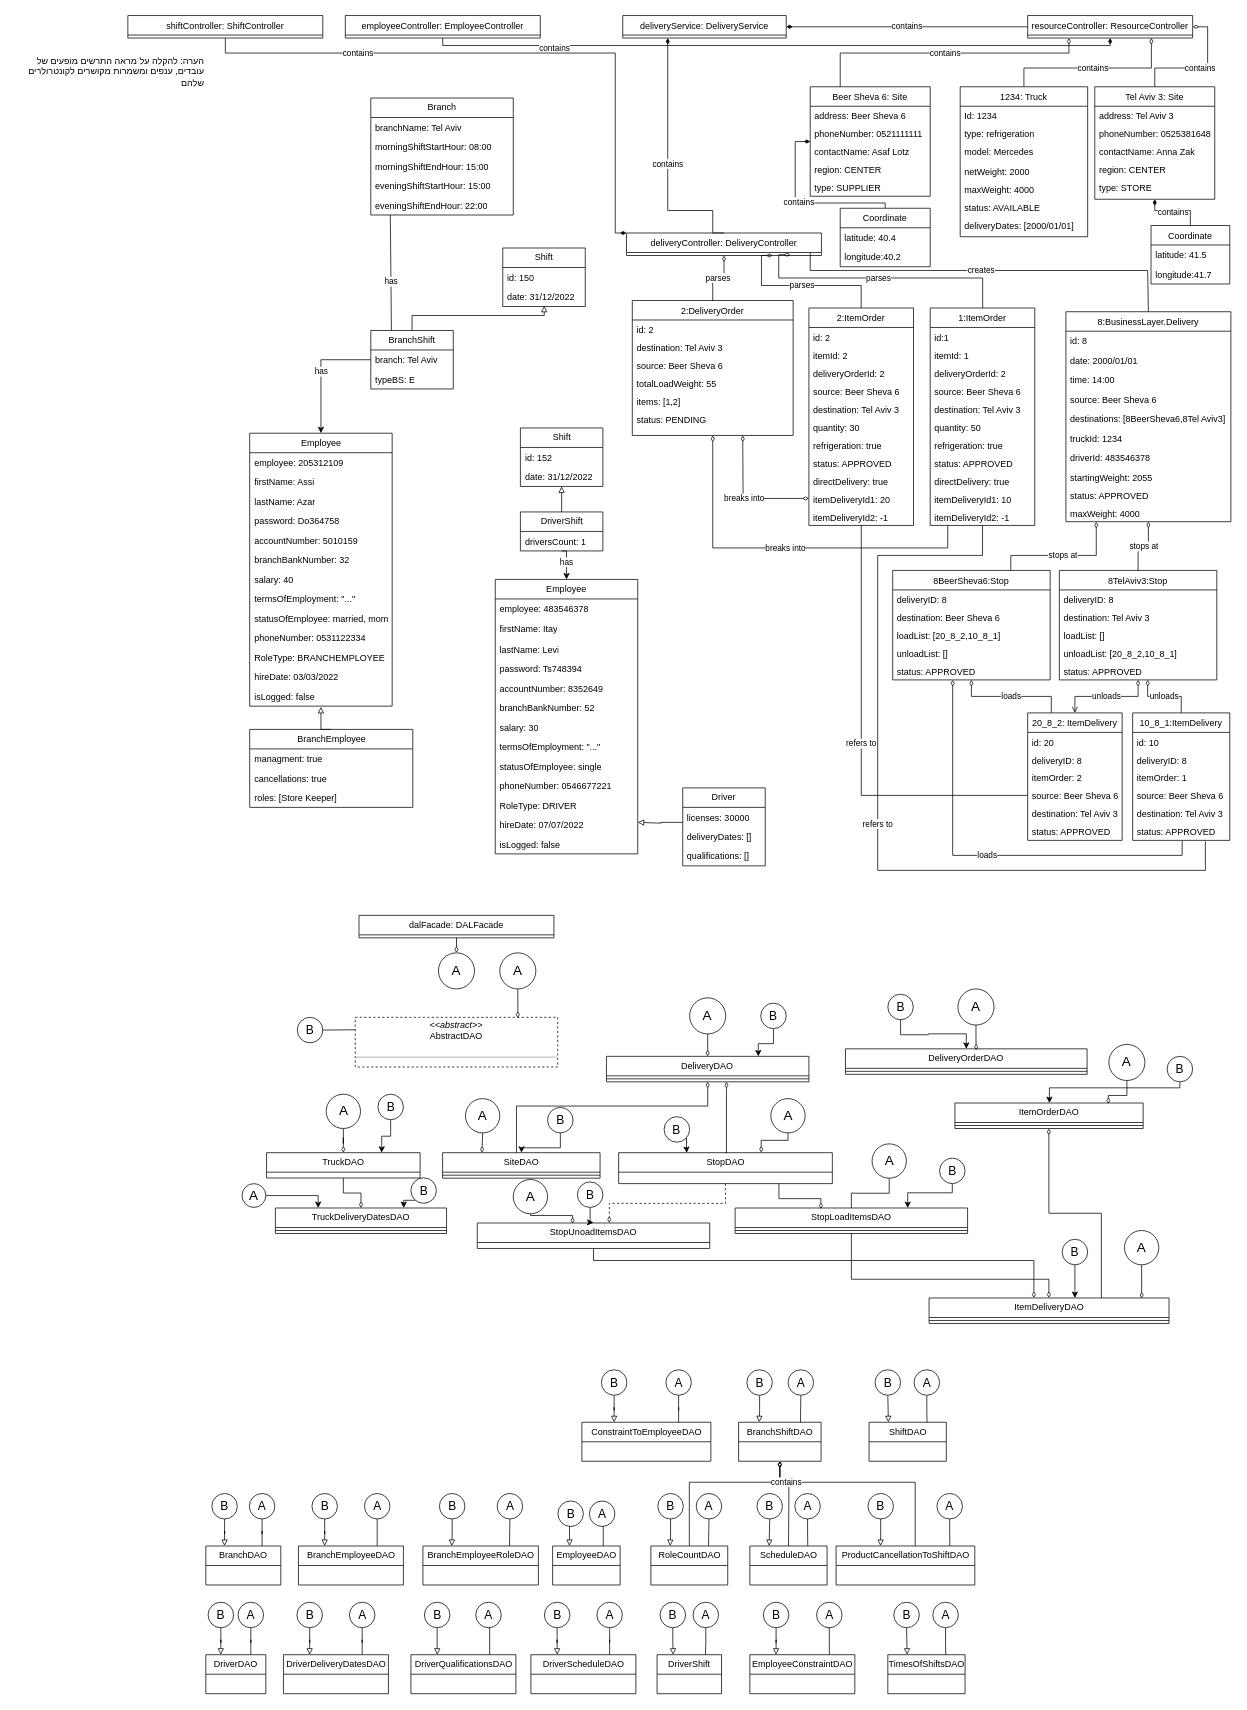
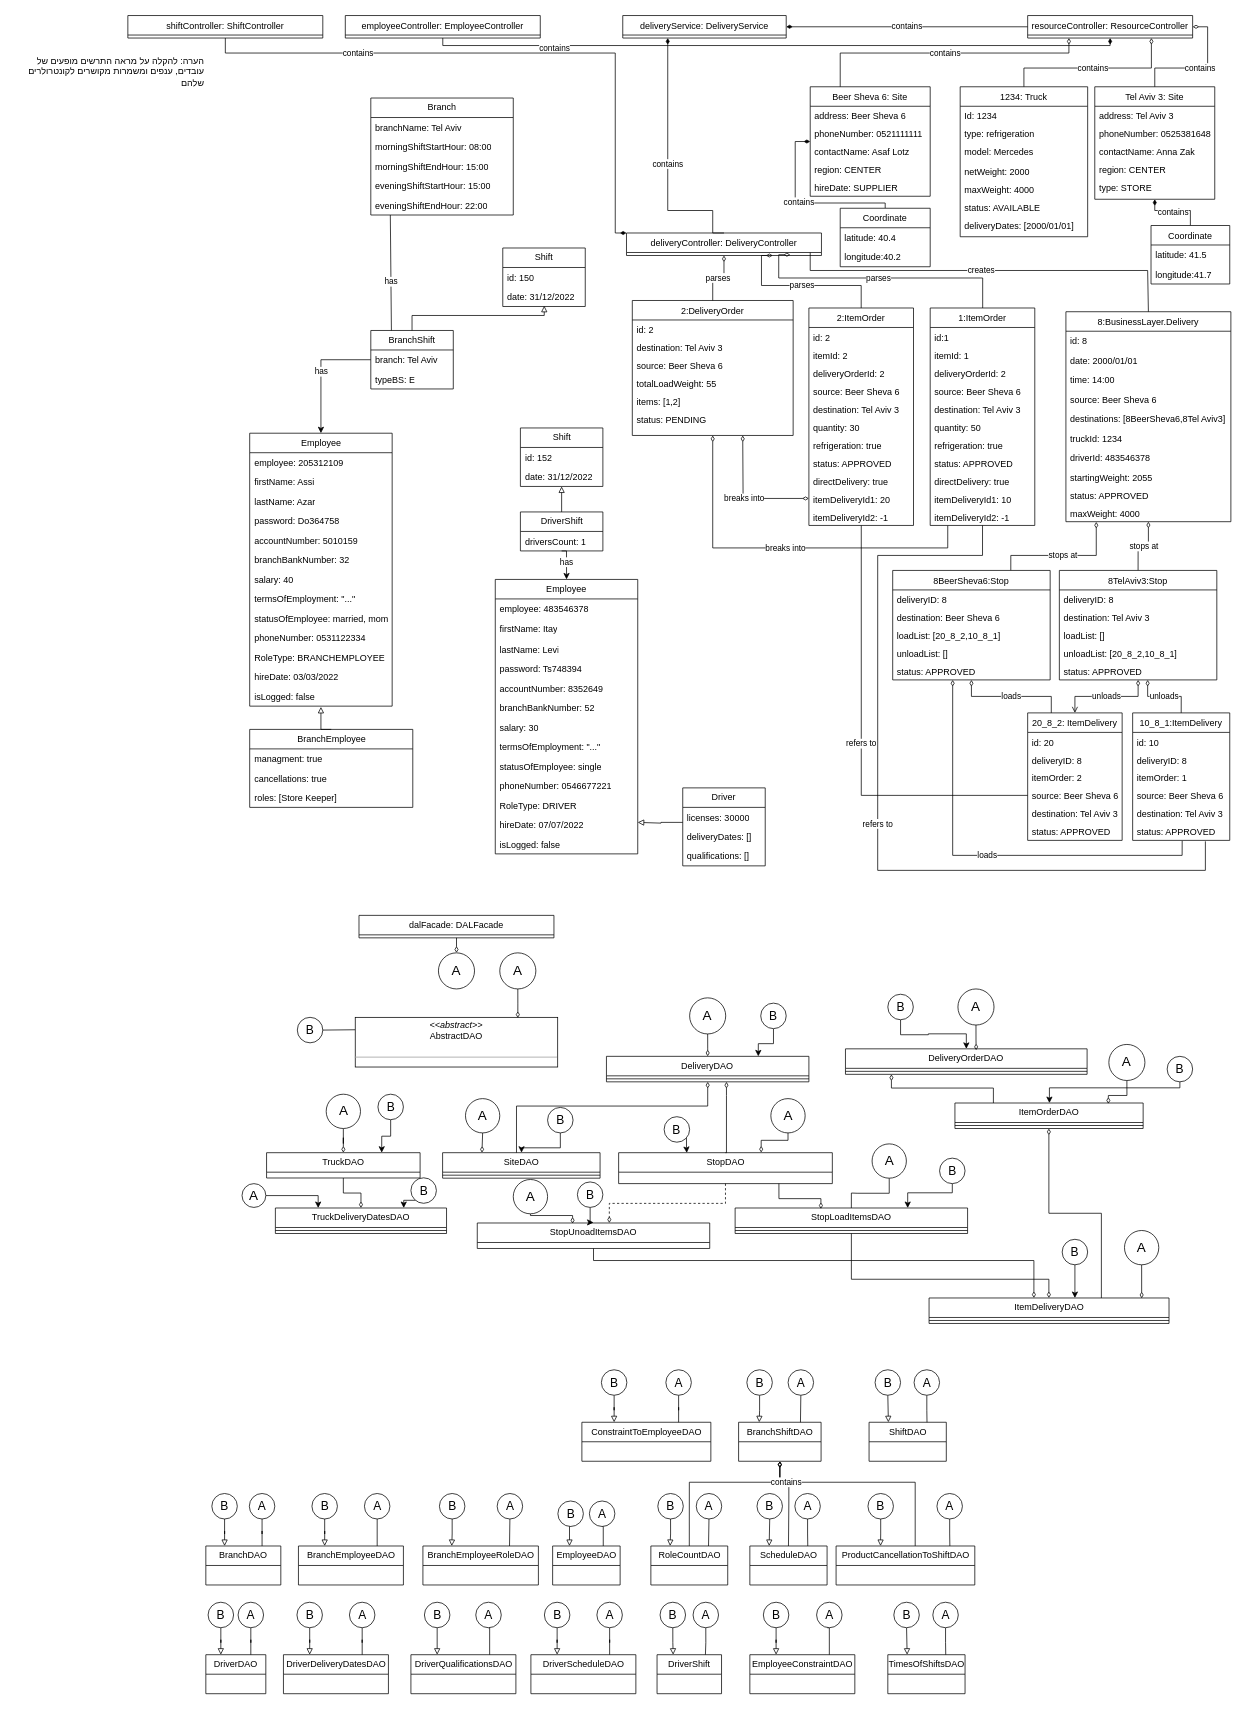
- <mxCell id="7" value="type: SUPPLIER" style="text;align=left;verticalAlign=top;spacingLeft=4;spacingRight=4;overflow=hidden;rotatable=0;points=[[0,0.5],[1,0.5]];portConstraint=eastwest;" parent="2" vertex="1"><mxGeometry y="122" width="160" height="24" as="geometry" /></mxCell>
+ <mxCell id="7" value="hireDate: SUPPLIER" style="text;align=left;verticalAlign=top;spacingLeft=4;spacingRight=4;overflow=hidden;rotatable=0;points=[[0,0.5],[1,0.5]];portConstraint=eastwest;" parent="2" vertex="1"><mxGeometry y="122" width="160" height="24" as="geometry" /></mxCell>
- <mxCell id="129" value="&lt;p style=&quot;margin:0px;margin-top:4px;text-align:center;&quot;&gt;&lt;i&gt;&amp;lt;&amp;lt;abstract&amp;gt;&amp;gt;&lt;/i&gt;&lt;br&gt;AbstractDAO&lt;/p&gt;&lt;p style=&quot;border-color: var(--border-color); margin: 0px 0px 0px 4px;&quot;&gt;&lt;br&gt;&lt;/p&gt;&lt;hr size=&quot;1&quot;&gt;&lt;p style=&quot;margin:0px;margin-left:4px;&quot;&gt;&lt;br&gt;&lt;/p&gt;&lt;p style=&quot;margin:0px;margin-left:4px;&quot;&gt;&lt;br&gt;&lt;/p&gt;" style="verticalAlign=top;align=left;overflow=fill;fontSize=12;fontFamily=Helvetica;html=1;whiteSpace=wrap;dashed=1;" parent="1" vertex="1"><mxGeometry x="473.25" y="1356" width="270" height="66.25" as="geometry" /></mxCell>
+ <mxCell id="129" value="&lt;p style=&quot;margin:0px;margin-top:4px;text-align:center;&quot;&gt;&lt;i&gt;&amp;lt;&amp;lt;abstract&amp;gt;&amp;gt;&lt;/i&gt;&lt;br&gt;AbstractDAO&lt;/p&gt;&lt;p style=&quot;border-color: var(--border-color); margin: 0px 0px 0px 4px;&quot;&gt;&lt;br&gt;&lt;/p&gt;&lt;hr size=&quot;1&quot;&gt;&lt;p style=&quot;margin:0px;margin-left:4px;&quot;&gt;&lt;br&gt;&lt;/p&gt;&lt;p style=&quot;margin:0px;margin-left:4px;&quot;&gt;&lt;br&gt;&lt;/p&gt;" style="verticalAlign=top;align=left;overflow=fill;fontSize=12;fontFamily=Helvetica;html=1;whiteSpace=wrap;" parent="1" vertex="1"><mxGeometry x="473.25" y="1356" width="270" height="66.25" as="geometry" /></mxCell>
+ <mxCell id="140" style="edgeStyle=orthogonalEdgeStyle;rounded=0;orthogonalLoop=1;jettySize=auto;html=1;endArrow=diamondThin;endFill=0;" parent="1" source="141" target="132" edge="1"><mxGeometry relative="1" as="geometry"><Array as="points"><mxPoint x="1324.25" y="1450.25" /><mxPoint x="1188.25" y="1450.25" /></Array></mxGeometry></mxCell>
